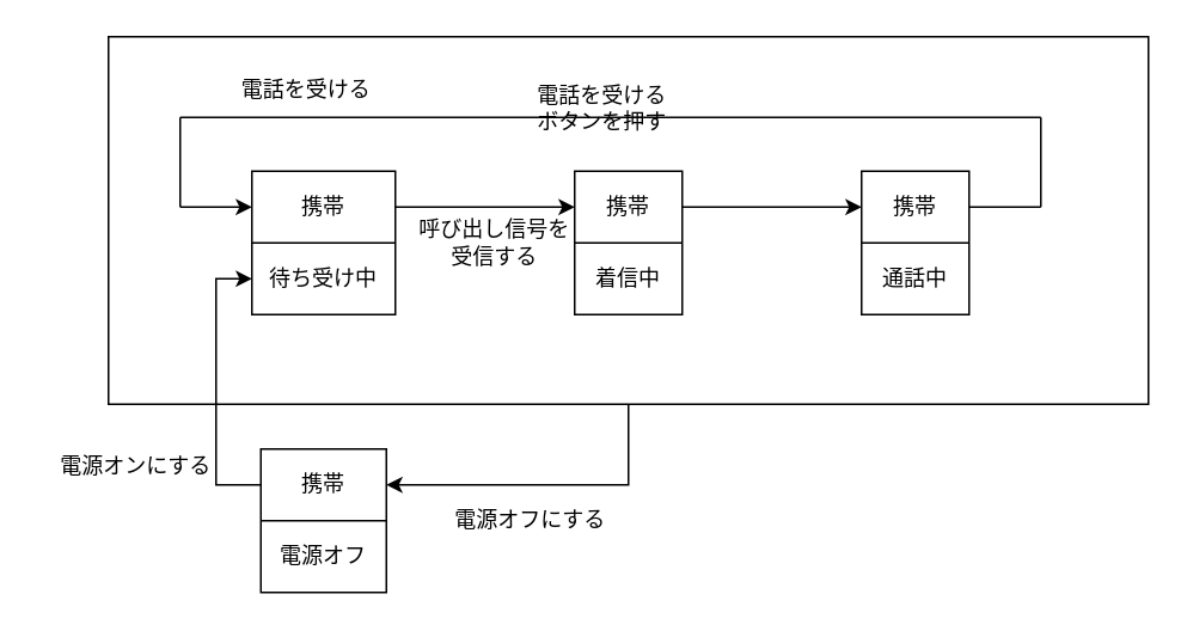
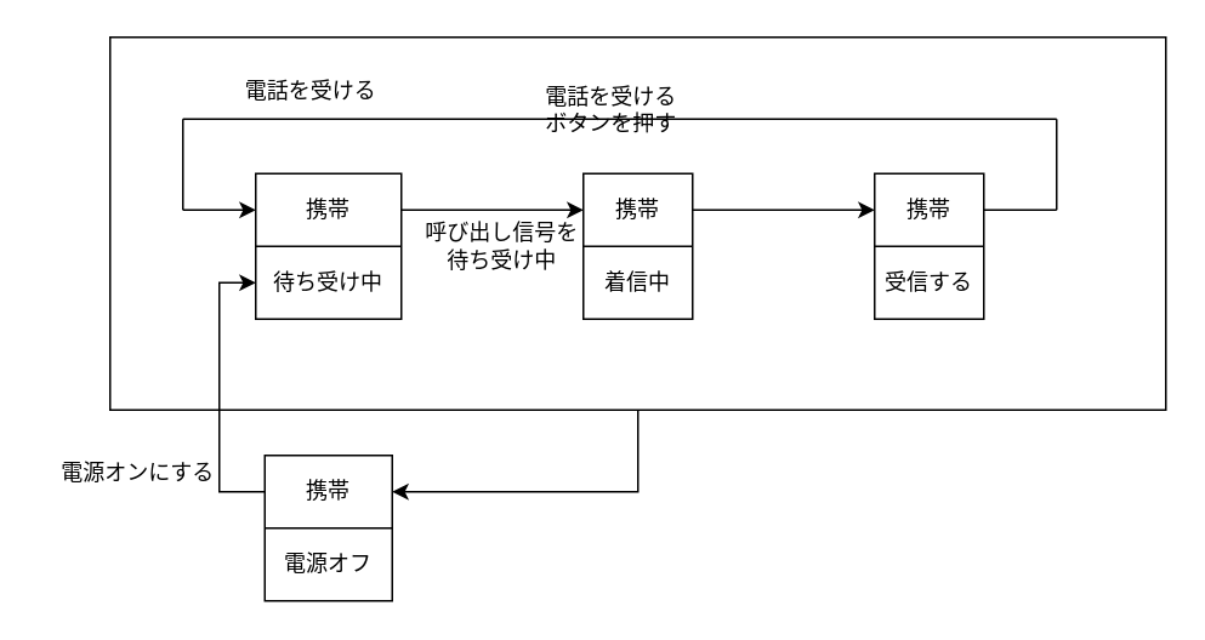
- <mxCell id="31" value="呼び出し信号を&lt;div&gt;受信する&lt;/div&gt;" style="text;html=1;align=center;verticalAlign=middle;resizable=0;points=[];autosize=1;strokeColor=none;fillColor=none;" parent="1" vertex="1"><mxGeometry x="220" y="115" width="110" height="40" as="geometry" /></mxCell>
+ <mxCell id="31" value="呼び出し信号を&lt;div&gt;待ち受け中&lt;/div&gt;" style="text;html=1;align=center;verticalAlign=middle;resizable=0;points=[];autosize=1;strokeColor=none;fillColor=none;" parent="1" vertex="1"><mxGeometry x="220" y="115" width="110" height="40" as="geometry" /></mxCell>
- <mxCell id="18" value="通話中" style="shape=partialRectangle;html=1;whiteSpace=wrap;connectable=0;strokeColor=inherit;overflow=hidden;fillColor=none;top=0;left=0;bottom=0;right=0;pointerEvents=1;" parent="17" vertex="1"><mxGeometry width="60" height="40" as="geometry"><mxRectangle width="60" height="40" as="alternateBounds" /></mxGeometry></mxCell>
+ <mxCell id="18" value="受信する" style="shape=partialRectangle;html=1;whiteSpace=wrap;connectable=0;strokeColor=inherit;overflow=hidden;fillColor=none;top=0;left=0;bottom=0;right=0;pointerEvents=1;" parent="17" vertex="1"><mxGeometry width="60" height="40" as="geometry"><mxRectangle width="60" height="40" as="alternateBounds" /></mxGeometry></mxCell>
- <mxCell id="35" value="電源オフにする" style="text;html=1;align=center;verticalAlign=middle;resizable=0;points=[];autosize=1;strokeColor=none;fillColor=none;" parent="1" vertex="1"><mxGeometry x="240" y="275" width="110" height="30" as="geometry" /></mxCell>
